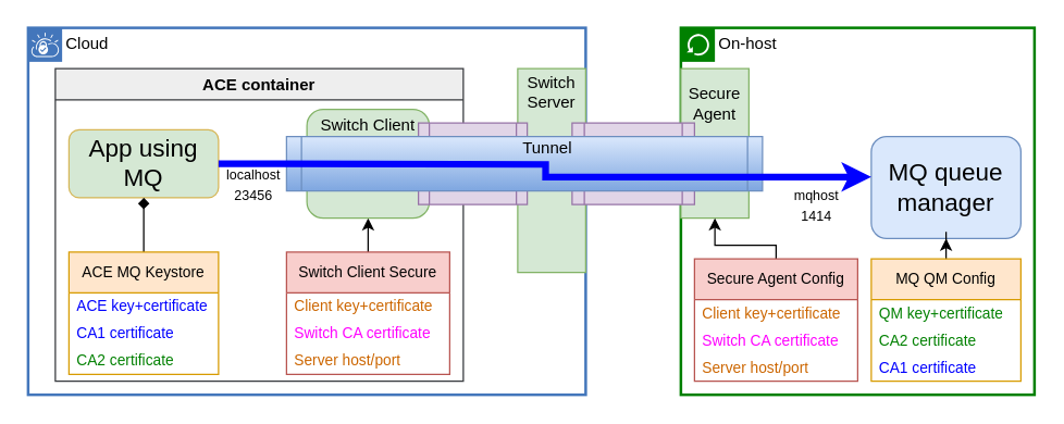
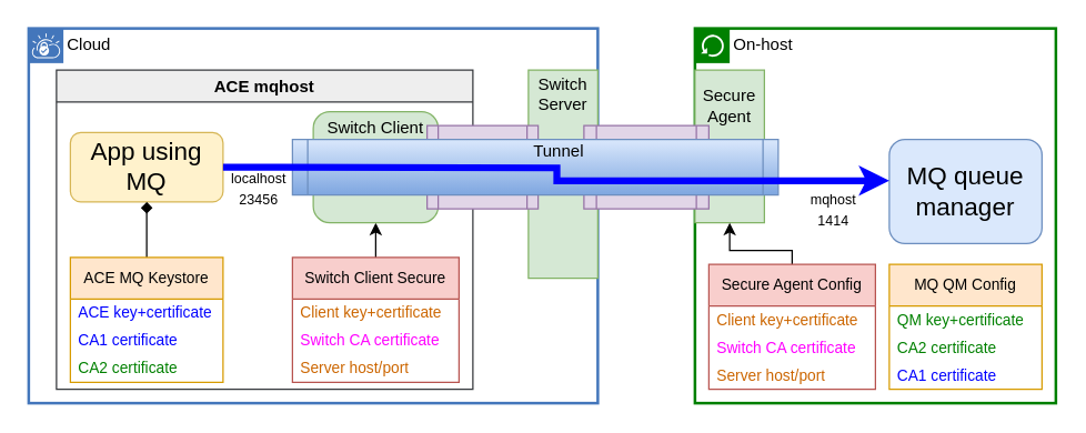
- <mxCell id="3" value="ACE container" style="swimlane;whiteSpace=wrap;html=1;fillColor=#eeeeee;strokeColor=light-dark(#36393D,#FFFFFF);fontColor=light-dark(#000000,#000000);" parent="2" vertex="1"><mxGeometry x="20" y="30" width="300" height="230" as="geometry" /></mxCell>
+ <mxCell id="3" value="ACE mqhost" style="swimlane;whiteSpace=wrap;html=1;fillColor=#eeeeee;strokeColor=light-dark(#36393D,#FFFFFF);fontColor=light-dark(#000000,#000000);" parent="2" vertex="1"><mxGeometry x="20" y="30" width="300" height="230" as="geometry" /></mxCell>
- <mxCell id="4" value="&lt;font style=&quot;font-size: 18px;&quot;&gt;App using MQ&lt;/font&gt;" style="rounded=1;whiteSpace=wrap;html=1;fillColor=#d5e8d4;strokeColor=#d6b656;fontColor=light-dark(#000000,#000000);" parent="3" vertex="1"><mxGeometry x="10" y="45" width="110" height="50" as="geometry" /></mxCell>
+ <mxCell id="4" value="&lt;font style=&quot;font-size: 18px;&quot;&gt;App using MQ&lt;/font&gt;" style="rounded=1;whiteSpace=wrap;html=1;fillColor=#fff2cc;strokeColor=#d6b656;fontColor=light-dark(#000000,#000000);" parent="3" vertex="1"><mxGeometry x="10" y="45" width="110" height="50" as="geometry" /></mxCell>
- <mxCell id="26" style="edgeStyle=orthogonalEdgeStyle;rounded=0;orthogonalLoop=1;jettySize=auto;html=1;entryX=0.5;entryY=1;entryDx=0;entryDy=0;fontColor=light-dark(#000000,#000000);" parent="18" source="27" target="25" edge="1"><mxGeometry relative="1" as="geometry" /></mxCell>
